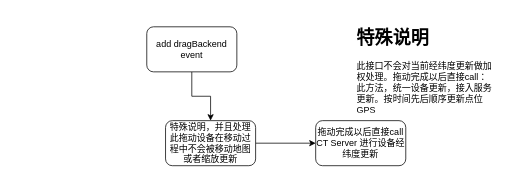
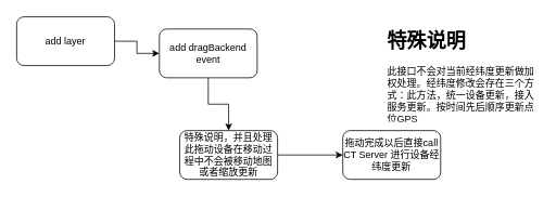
+ <mxCell id="3" value="add layer" style="rounded=1;whiteSpace=wrap;html=1;" parent="1" vertex="1"><mxGeometry x="20" y="20" width="120" height="60" as="geometry" /></mxCell>
- <mxCell id="9" value="&lt;h1&gt;特殊说明&lt;/h1&gt;&lt;div&gt;此接口不会对当前经纬度更新做加权处理。拖动完成以后直接call：此方法，统一设备更新，接入服务更新。按时间先后顺序更新点位GPS&lt;/div&gt;" style="text;html=1;strokeColor=none;fillColor=none;spacing=5;spacingTop=-20;whiteSpace=wrap;overflow=hidden;rounded=0;" parent="1" vertex="1"><mxGeometry x="470" y="30" width="190" height="120" as="geometry" /></mxCell>
+ <mxCell id="9" value="&lt;h1&gt;特殊说明&lt;/h1&gt;&lt;div&gt;此接口不会对当前经纬度更新做加权处理。经纬度修改会存在三个方式：此方法，统一设备更新，接入服务更新。按时间先后顺序更新点位GPS&lt;/div&gt;" style="text;html=1;strokeColor=none;fillColor=none;spacing=5;spacingTop=-20;whiteSpace=wrap;overflow=hidden;rounded=0;" parent="1" vertex="1"><mxGeometry x="470" y="30" width="190" height="120" as="geometry" /></mxCell>
+ <mxCell id="2" value="" style="edgeStyle=orthogonalEdgeStyle;rounded=0;orthogonalLoop=1;jettySize=auto;html=1;" parent="1" source="3" target="5" edge="1"><mxGeometry relative="1" as="geometry" /></mxCell>
